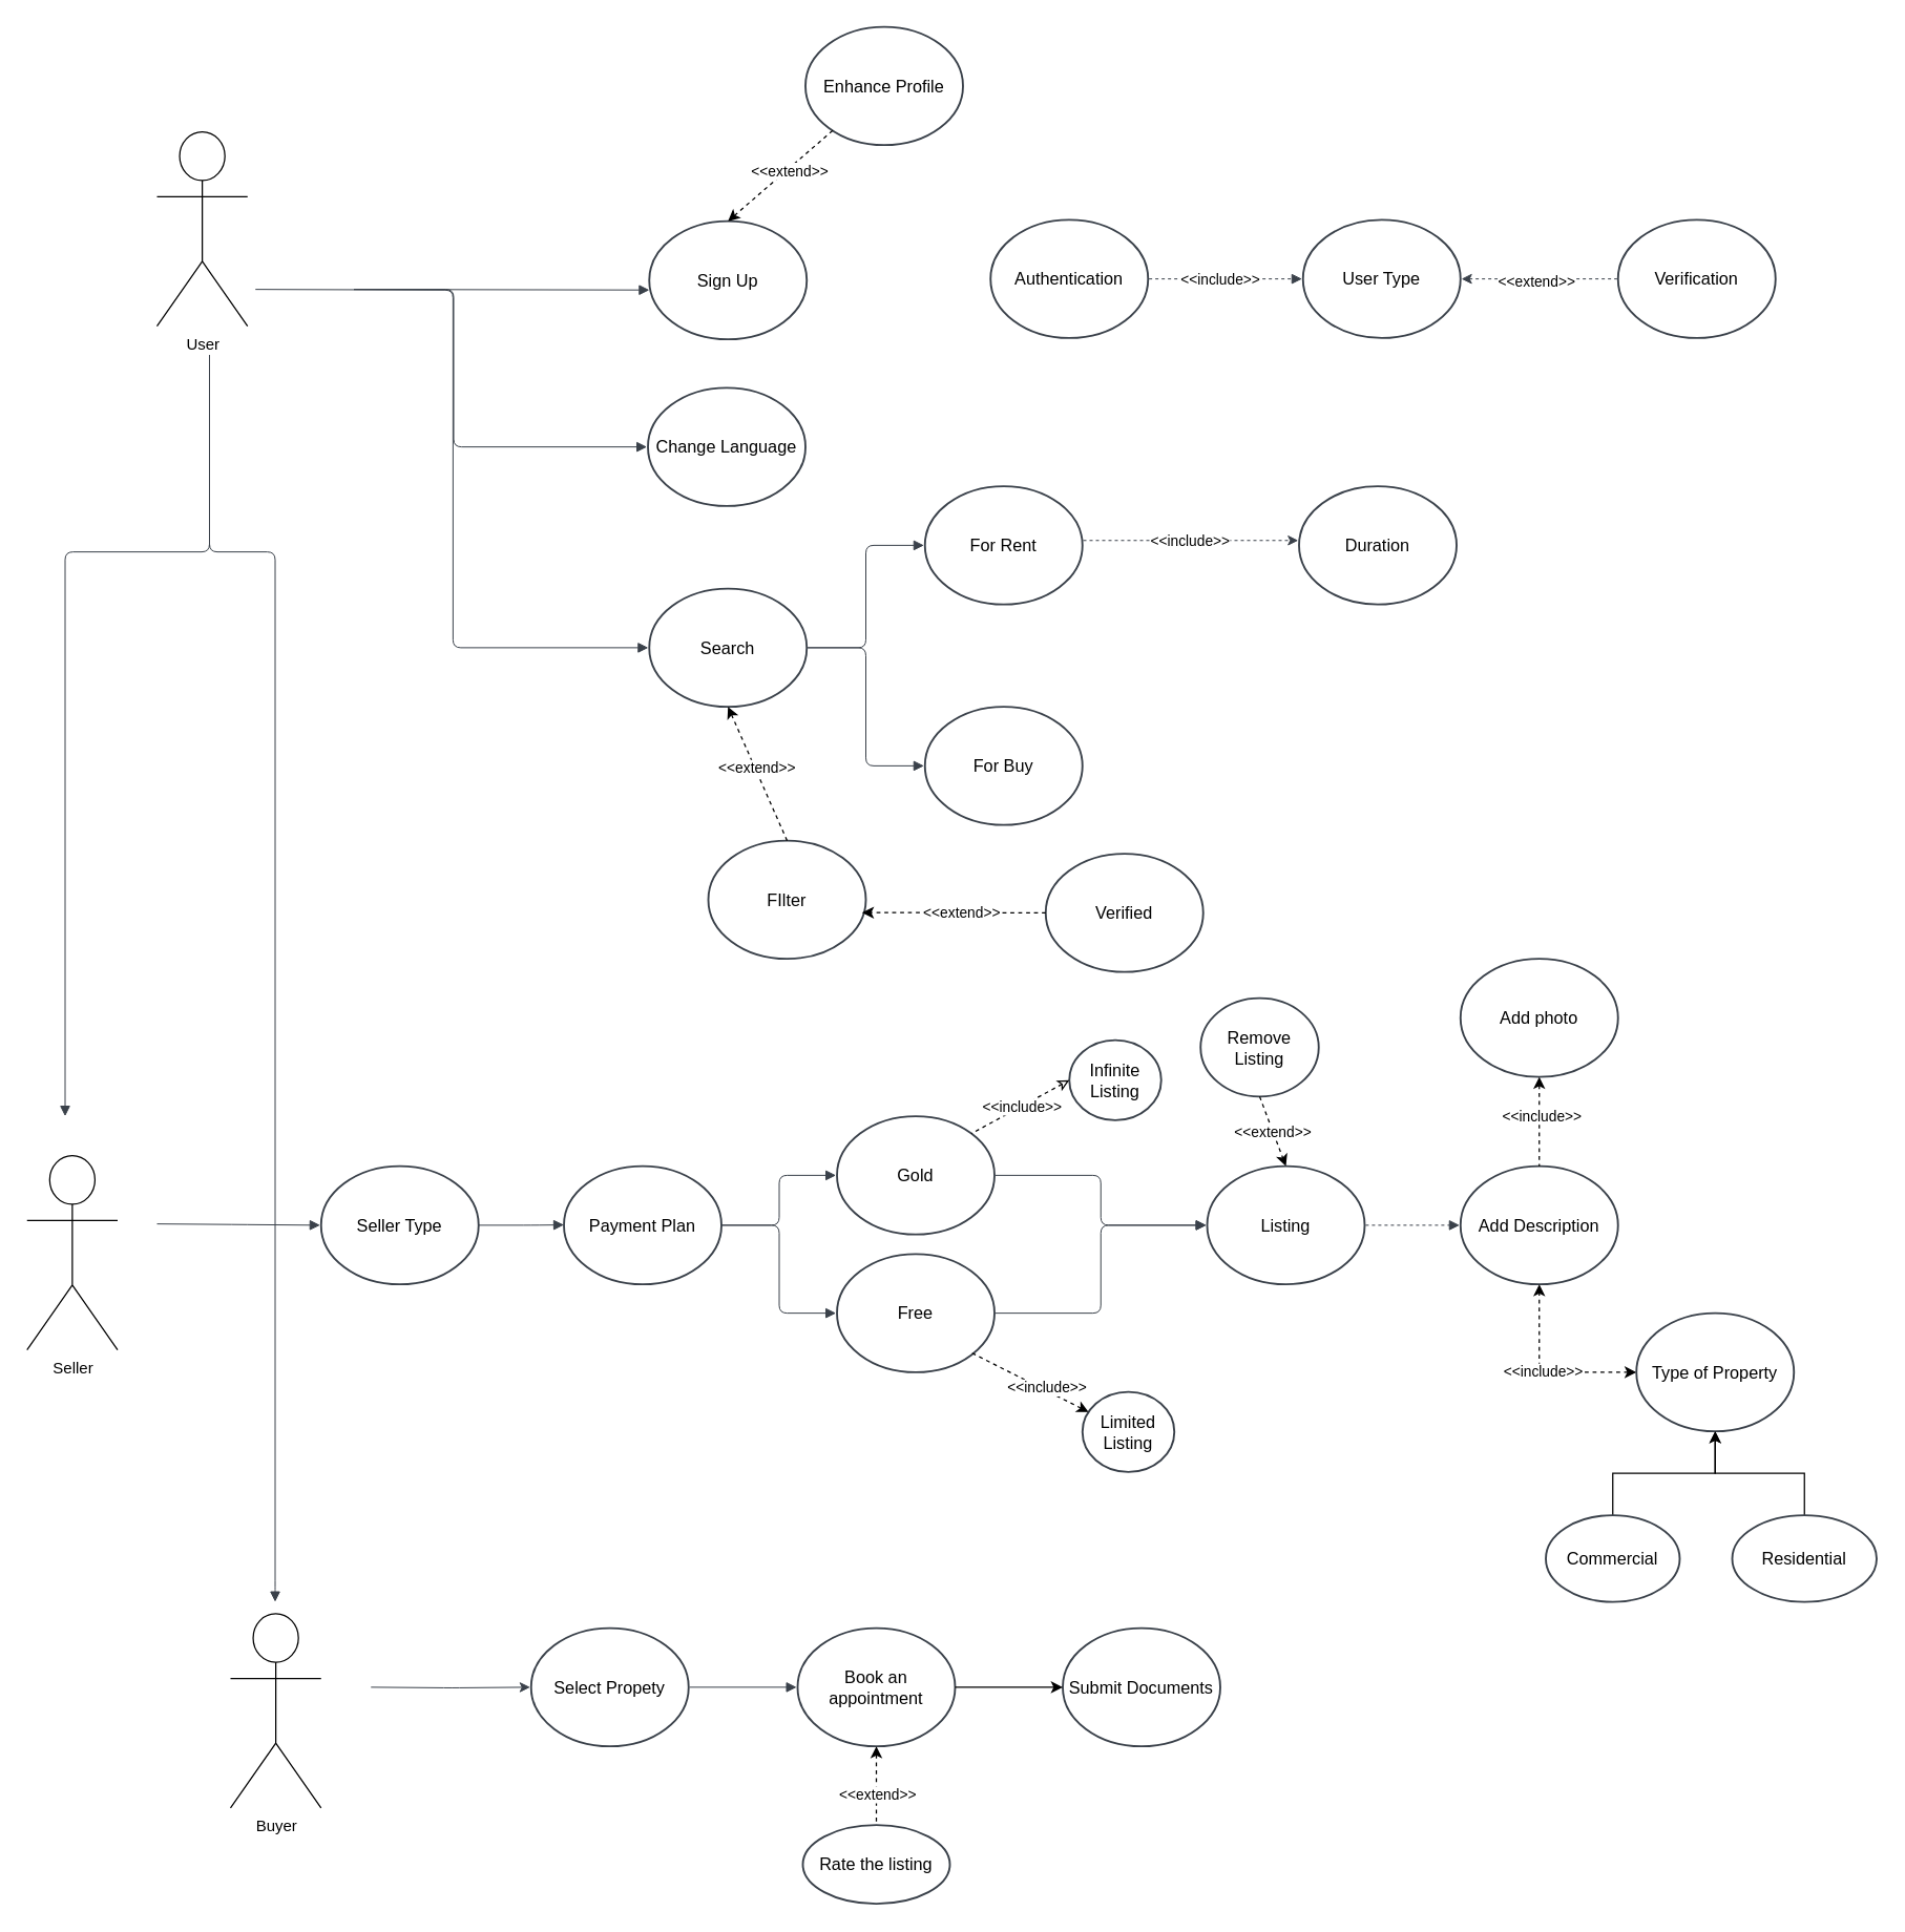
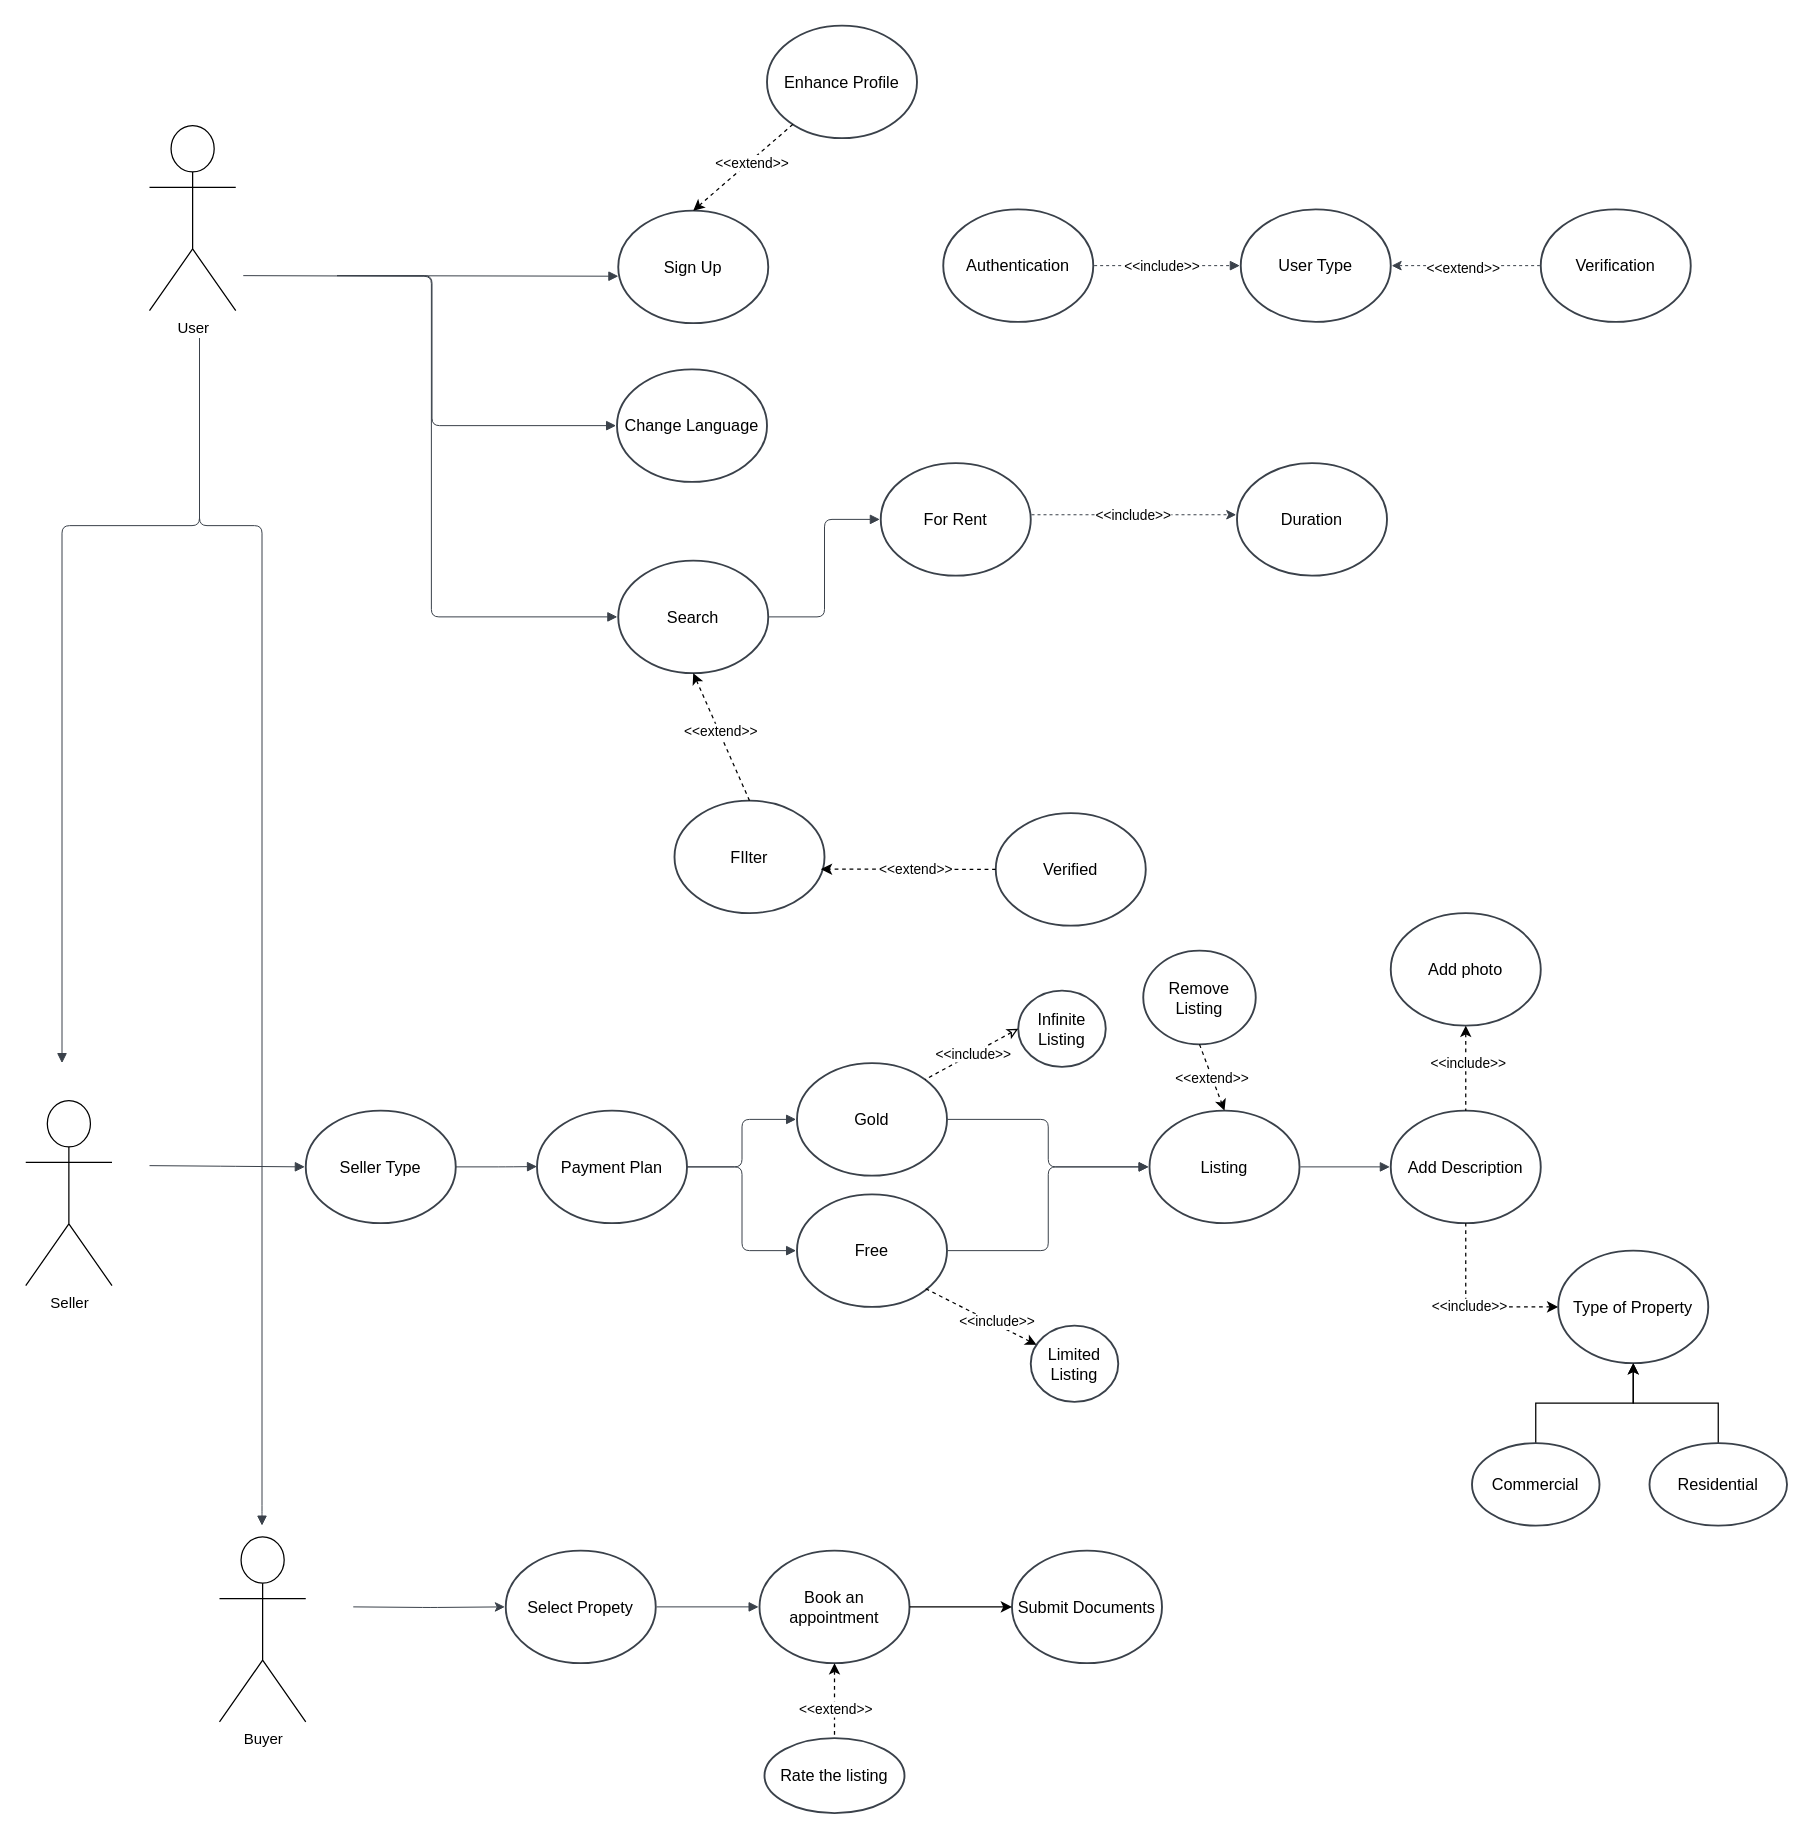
- <mxCell id="23" value="" style="html=1;jettySize=18;whiteSpace=wrap;fontSize=13;strokeColor=#3a414a;strokeOpacity=100;strokeWidth=0.8;rounded=1;arcSize=12;edgeStyle=orthogonalEdgeStyle;startArrow=none;endArrow=block;endFill=1;exitX=1.006;exitY=0.5;exitPerimeter=0;entryX=-0.006;entryY=0.5;entryPerimeter=0;lucidId=Ui2NdpzxIE4U;" parent="1" source="15" target="18" edge="1"><mxGeometry width="100" height="100" relative="1" as="geometry"><Array as="points" /></mxGeometry></mxCell>
- <mxCell id="18" value="For Buy" style="html=1;overflow=block;blockSpacing=1;whiteSpace=wrap;ellipse;fontSize=13;spacing=3.8;strokeColor=#3a414a;strokeOpacity=100;fillOpacity=100;rounded=1;absoluteArcSize=1;arcSize=9;fillColor=#ffffff;strokeWidth=1.5;lucidId=_h2Ns~Ce41wU;" parent="1" vertex="1"><mxGeometry x="704" y="538" width="120" height="90" as="geometry" /></mxCell>
- <mxCell id="46" value="" style="html=1;jettySize=18;whiteSpace=wrap;fontSize=13;strokeColor=#3a414a;strokeOpacity=100;strokeWidth=0.8;rounded=1;arcSize=12;edgeStyle=orthogonalEdgeStyle;startArrow=none;endArrow=block;endFill=1;exitX=1.006;exitY=0.5;exitPerimeter=0;entryX=-0.006;entryY=0.5;entryPerimeter=0;lucidId=nr2Nhw4UFXUL;dashed=1;" parent="1" source="36" target="38" edge="1"><mxGeometry width="100" height="100" relative="1" as="geometry"><Array as="points" /></mxGeometry></mxCell>
+ <mxCell id="46" value="" style="html=1;jettySize=18;whiteSpace=wrap;fontSize=13;strokeColor=#3a414a;strokeOpacity=100;strokeWidth=0.8;rounded=1;arcSize=12;edgeStyle=orthogonalEdgeStyle;startArrow=none;endArrow=block;endFill=1;exitX=1.006;exitY=0.5;exitPerimeter=0;entryX=-0.006;entryY=0.5;entryPerimeter=0;lucidId=nr2Nhw4UFXUL;" parent="1" source="36" target="38" edge="1"><mxGeometry width="100" height="100" relative="1" as="geometry"><Array as="points" /></mxGeometry></mxCell>
- <mxCell id="40" value="&amp;lt;&amp;lt;include&amp;gt;&amp;gt;" style="edgeStyle=orthogonalEdgeStyle;rounded=0;orthogonalLoop=1;jettySize=auto;html=1;entryX=0.5;entryY=1;entryDx=0;entryDy=0;dashed=1;endArrow=classic;startFill=1;startArrow=classic;" parent="1" source="41" target="38" edge="1"><mxGeometry relative="1" as="geometry" /></mxCell>
+ <mxCell id="40" value="&amp;lt;&amp;lt;include&amp;gt;&amp;gt;" style="edgeStyle=orthogonalEdgeStyle;rounded=0;orthogonalLoop=1;jettySize=auto;html=1;entryX=0.5;entryY=1;entryDx=0;entryDy=0;dashed=1;endArrow=none;startFill=1;startArrow=classic;" parent="1" source="41" target="38" edge="1"><mxGeometry relative="1" as="geometry" /></mxCell>
